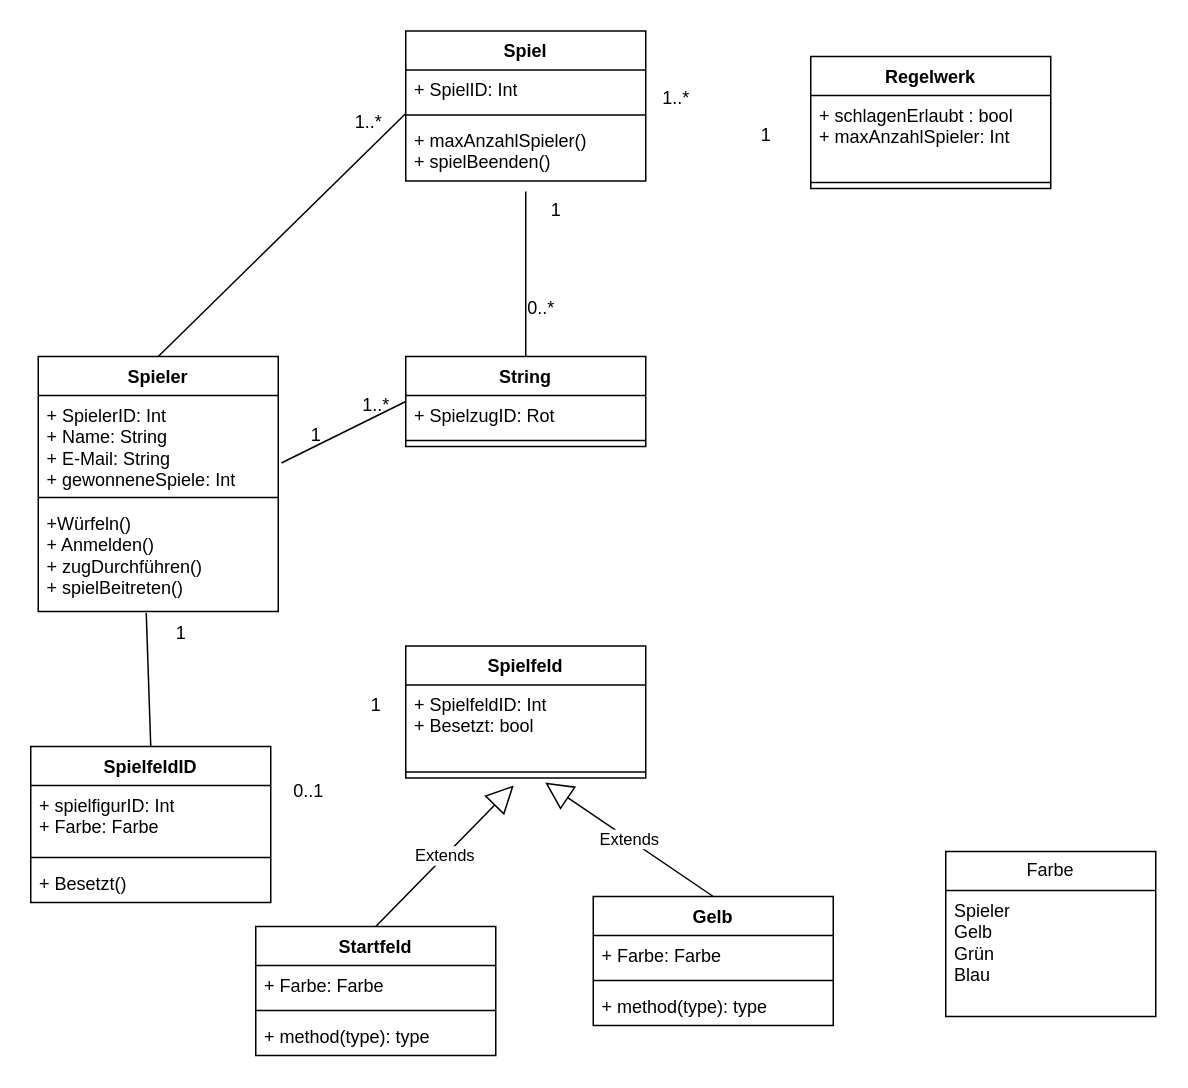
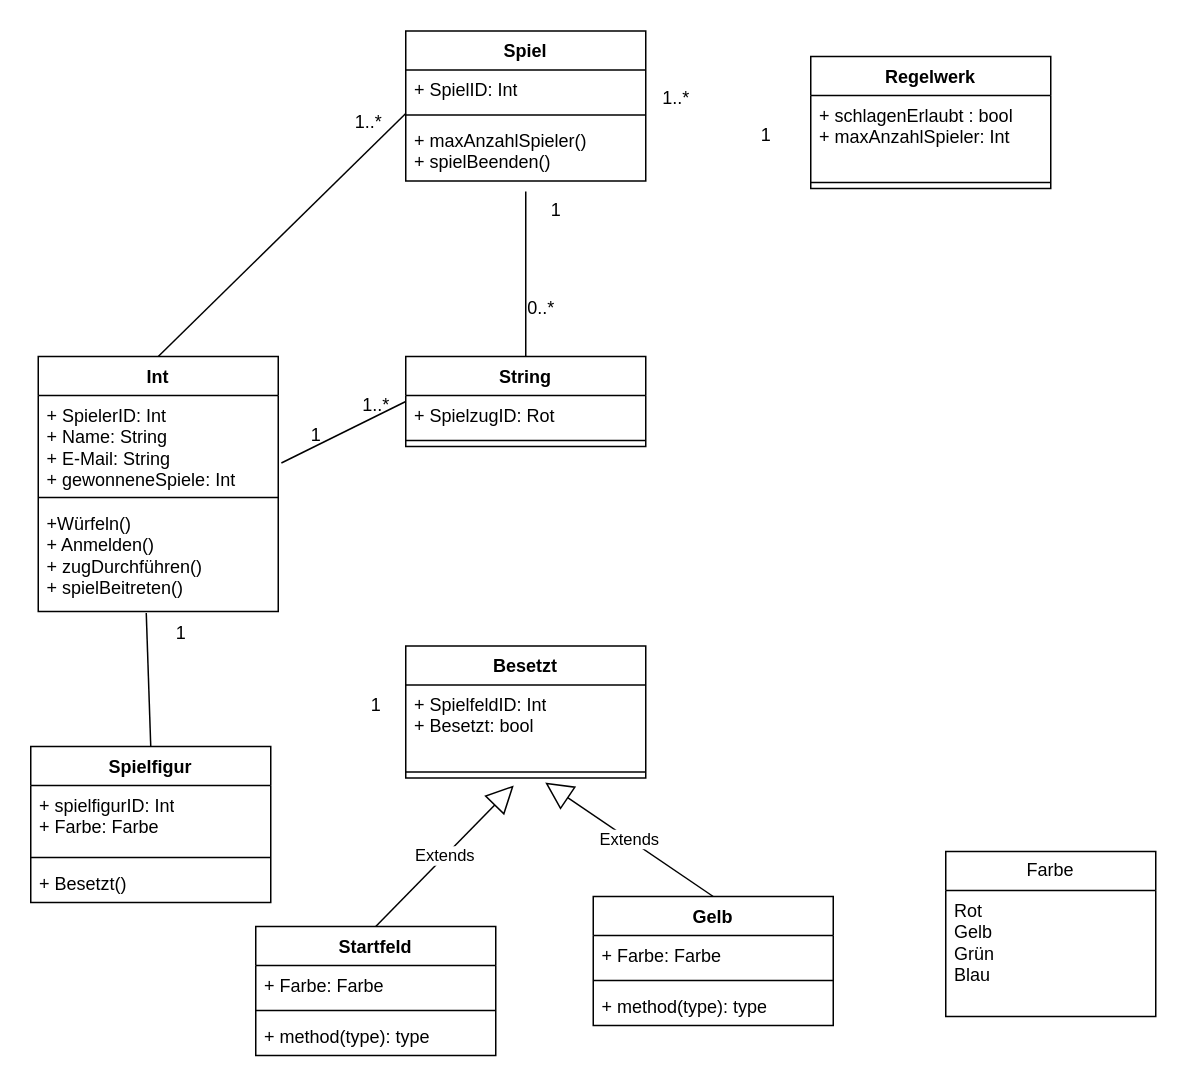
- <mxCell id="42" value="Spieler" style="swimlane;fontStyle=1;align=center;verticalAlign=top;childLayout=stackLayout;horizontal=1;startSize=26;horizontalStack=0;resizeParent=1;resizeParentMax=0;resizeLast=0;collapsible=1;marginBottom=0;whiteSpace=wrap;html=1;" vertex="1" parent="1"><mxGeometry x="25" y="237" width="160" height="170" as="geometry" /></mxCell>
+ <mxCell id="42" value="Int" style="swimlane;fontStyle=1;align=center;verticalAlign=top;childLayout=stackLayout;horizontal=1;startSize=26;horizontalStack=0;resizeParent=1;resizeParentMax=0;resizeLast=0;collapsible=1;marginBottom=0;whiteSpace=wrap;html=1;" vertex="1" parent="1"><mxGeometry x="25" y="237" width="160" height="170" as="geometry" /></mxCell>
- <mxCell id="9" value="&lt;div&gt;Spielfeld&lt;/div&gt;" style="swimlane;fontStyle=1;align=center;verticalAlign=top;childLayout=stackLayout;horizontal=1;startSize=26;horizontalStack=0;resizeParent=1;resizeParentMax=0;resizeLast=0;collapsible=1;marginBottom=0;whiteSpace=wrap;html=1;" parent="1" vertex="1"><mxGeometry x="270" y="430" width="160" height="88" as="geometry" /></mxCell>
+ <mxCell id="9" value="&lt;div&gt;Besetzt&lt;/div&gt;" style="swimlane;fontStyle=1;align=center;verticalAlign=top;childLayout=stackLayout;horizontal=1;startSize=26;horizontalStack=0;resizeParent=1;resizeParentMax=0;resizeLast=0;collapsible=1;marginBottom=0;whiteSpace=wrap;html=1;" parent="1" vertex="1"><mxGeometry x="270" y="430" width="160" height="88" as="geometry" /></mxCell>
- <mxCell id="2" value="SpielfeldID" style="swimlane;fontStyle=1;align=center;verticalAlign=top;childLayout=stackLayout;horizontal=1;startSize=26;horizontalStack=0;resizeParent=1;resizeParentMax=0;resizeLast=0;collapsible=1;marginBottom=0;whiteSpace=wrap;html=1;" parent="1" vertex="1"><mxGeometry x="20" y="497" width="160" height="104" as="geometry" /></mxCell>
+ <mxCell id="2" value="Spielfigur" style="swimlane;fontStyle=1;align=center;verticalAlign=top;childLayout=stackLayout;horizontal=1;startSize=26;horizontalStack=0;resizeParent=1;resizeParentMax=0;resizeLast=0;collapsible=1;marginBottom=0;whiteSpace=wrap;html=1;" parent="1" vertex="1"><mxGeometry x="20" y="497" width="160" height="104" as="geometry" /></mxCell>
- <mxCell id="40" value="0..1" style="text;html=1;align=center;verticalAlign=middle;resizable=0;points=[];autosize=1;strokeColor=none;fillColor=none;" parent="1" vertex="1"><mxGeometry x="185" y="512" width="40" height="30" as="geometry" /></mxCell>
- <mxCell id="32" value="&lt;div&gt;Spieler&lt;/div&gt;&lt;div&gt;Gelb&lt;/div&gt;&lt;div&gt;Grün&lt;/div&gt;&lt;div&gt;Blau&lt;br&gt;&lt;/div&gt;" style="text;strokeColor=none;fillColor=none;align=left;verticalAlign=top;spacingLeft=4;spacingRight=4;overflow=hidden;rotatable=0;points=[[0,0.5],[1,0.5]];portConstraint=eastwest;whiteSpace=wrap;html=1;" parent="31" vertex="1"><mxGeometry y="26" width="140" height="84" as="geometry" /></mxCell>
+ <mxCell id="32" value="&lt;div&gt;Rot&lt;/div&gt;&lt;div&gt;Gelb&lt;/div&gt;&lt;div&gt;Grün&lt;/div&gt;&lt;div&gt;Blau&lt;br&gt;&lt;/div&gt;" style="text;strokeColor=none;fillColor=none;align=left;verticalAlign=top;spacingLeft=4;spacingRight=4;overflow=hidden;rotatable=0;points=[[0,0.5],[1,0.5]];portConstraint=eastwest;whiteSpace=wrap;html=1;" parent="31" vertex="1"><mxGeometry y="26" width="140" height="84" as="geometry" /></mxCell>
